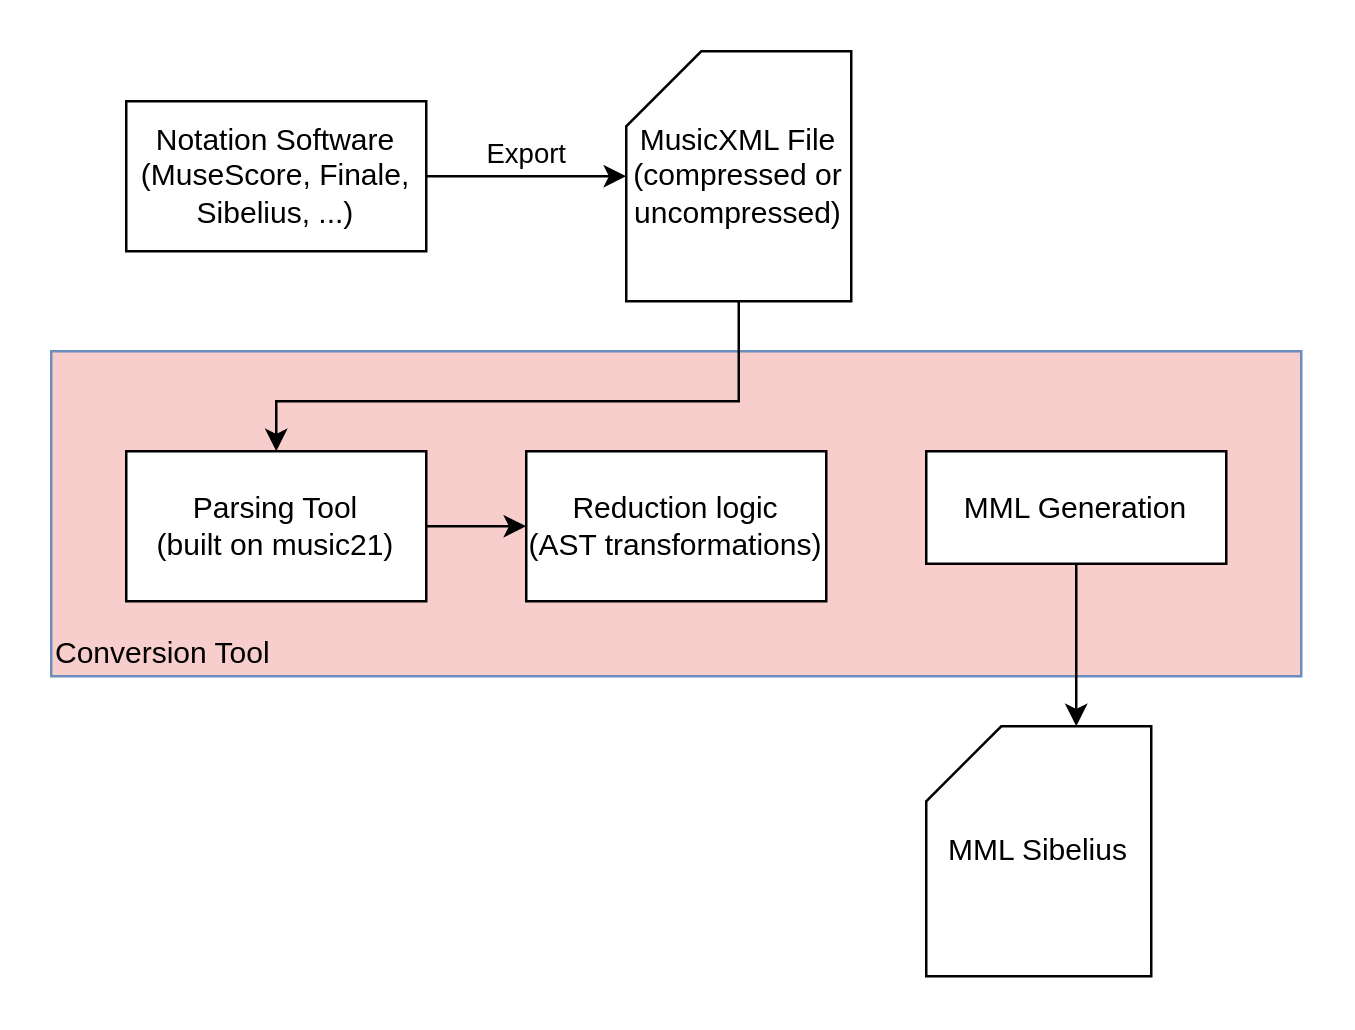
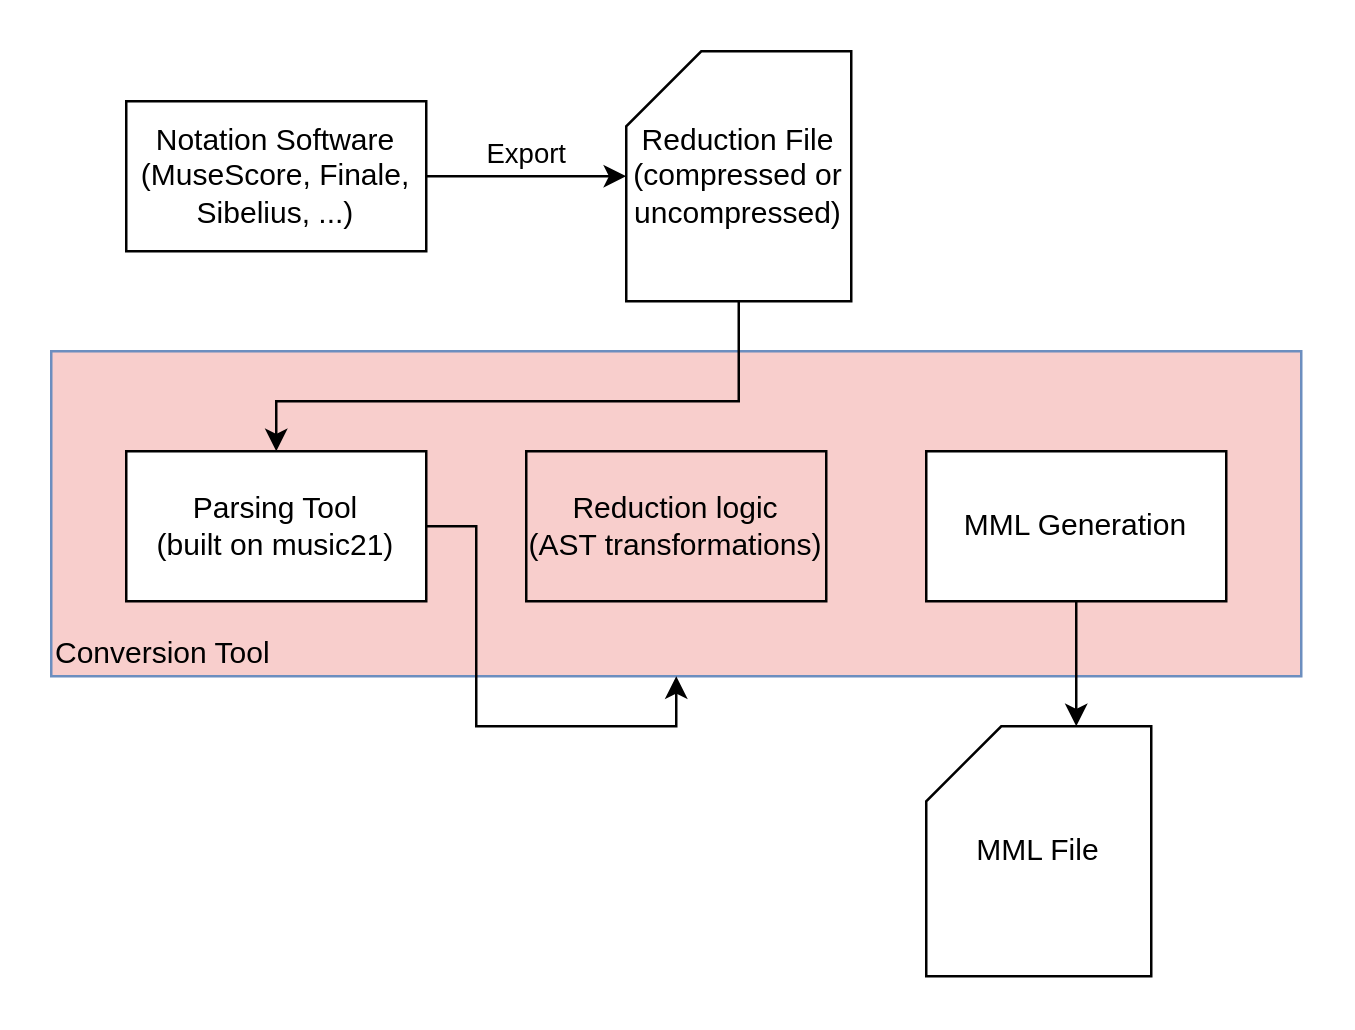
- <mxCell id="6" value="MusicXML File&lt;br&gt;(compressed or&lt;br&gt;uncompressed)" style="shape=card;whiteSpace=wrap;html=1;" vertex="1" parent="1"><mxGeometry x="250" y="20" width="90" height="100" as="geometry" /></mxCell>
+ <mxCell id="6" value="Reduction File&lt;br&gt;(compressed or&lt;br&gt;uncompressed)" style="shape=card;whiteSpace=wrap;html=1;" vertex="1" parent="1"><mxGeometry x="250" y="20" width="90" height="100" as="geometry" /></mxCell>
- <mxCell id="11" value="MML Generation" style="rounded=0;whiteSpace=wrap;html=1;" vertex="1" parent="1"><mxGeometry x="370" y="180" width="120" height="45" as="geometry" /></mxCell>
+ <mxCell id="11" value="MML Generation" style="rounded=0;whiteSpace=wrap;html=1;" vertex="1" parent="1"><mxGeometry x="370" y="180" width="120" height="60" as="geometry" /></mxCell>
- <mxCell id="7" style="edgeStyle=orthogonalEdgeStyle;rounded=0;orthogonalLoop=1;jettySize=auto;html=1;exitX=1;exitY=0.5;exitDx=0;exitDy=0;entryX=0;entryY=0.5;entryDx=0;entryDy=0;" edge="1" parent="1" source="8" target="9"><mxGeometry relative="1" as="geometry" /></mxCell>
+ <mxCell id="7" style="edgeStyle=orthogonalEdgeStyle;rounded=0;orthogonalLoop=1;jettySize=auto;html=1;exitX=1;exitY=0.5;exitDx=0;exitDy=0;" edge="1" parent="1" source="8" target="2"><mxGeometry relative="1" as="geometry" /></mxCell>
- <mxCell id="9" value="Reduction logic&lt;br&gt;(AST transformations)" style="rounded=0;whiteSpace=wrap;html=1;" vertex="1" parent="1"><mxGeometry x="210" y="180" width="120" height="60" as="geometry" /></mxCell>
+ <mxCell id="9" value="Reduction logic&lt;br&gt;(AST transformations)" style="rounded=0;whiteSpace=wrap;html=1;fillColor=#f8cecc;" vertex="1" parent="1"><mxGeometry x="210" y="180" width="120" height="60" as="geometry" /></mxCell>
- <mxCell id="12" value="MML Sibelius" style="shape=card;whiteSpace=wrap;html=1;" vertex="1" parent="1"><mxGeometry x="370" y="290" width="90" height="100" as="geometry" /></mxCell>
+ <mxCell id="12" value="MML File" style="shape=card;whiteSpace=wrap;html=1;" vertex="1" parent="1"><mxGeometry x="370" y="290" width="90" height="100" as="geometry" /></mxCell>
